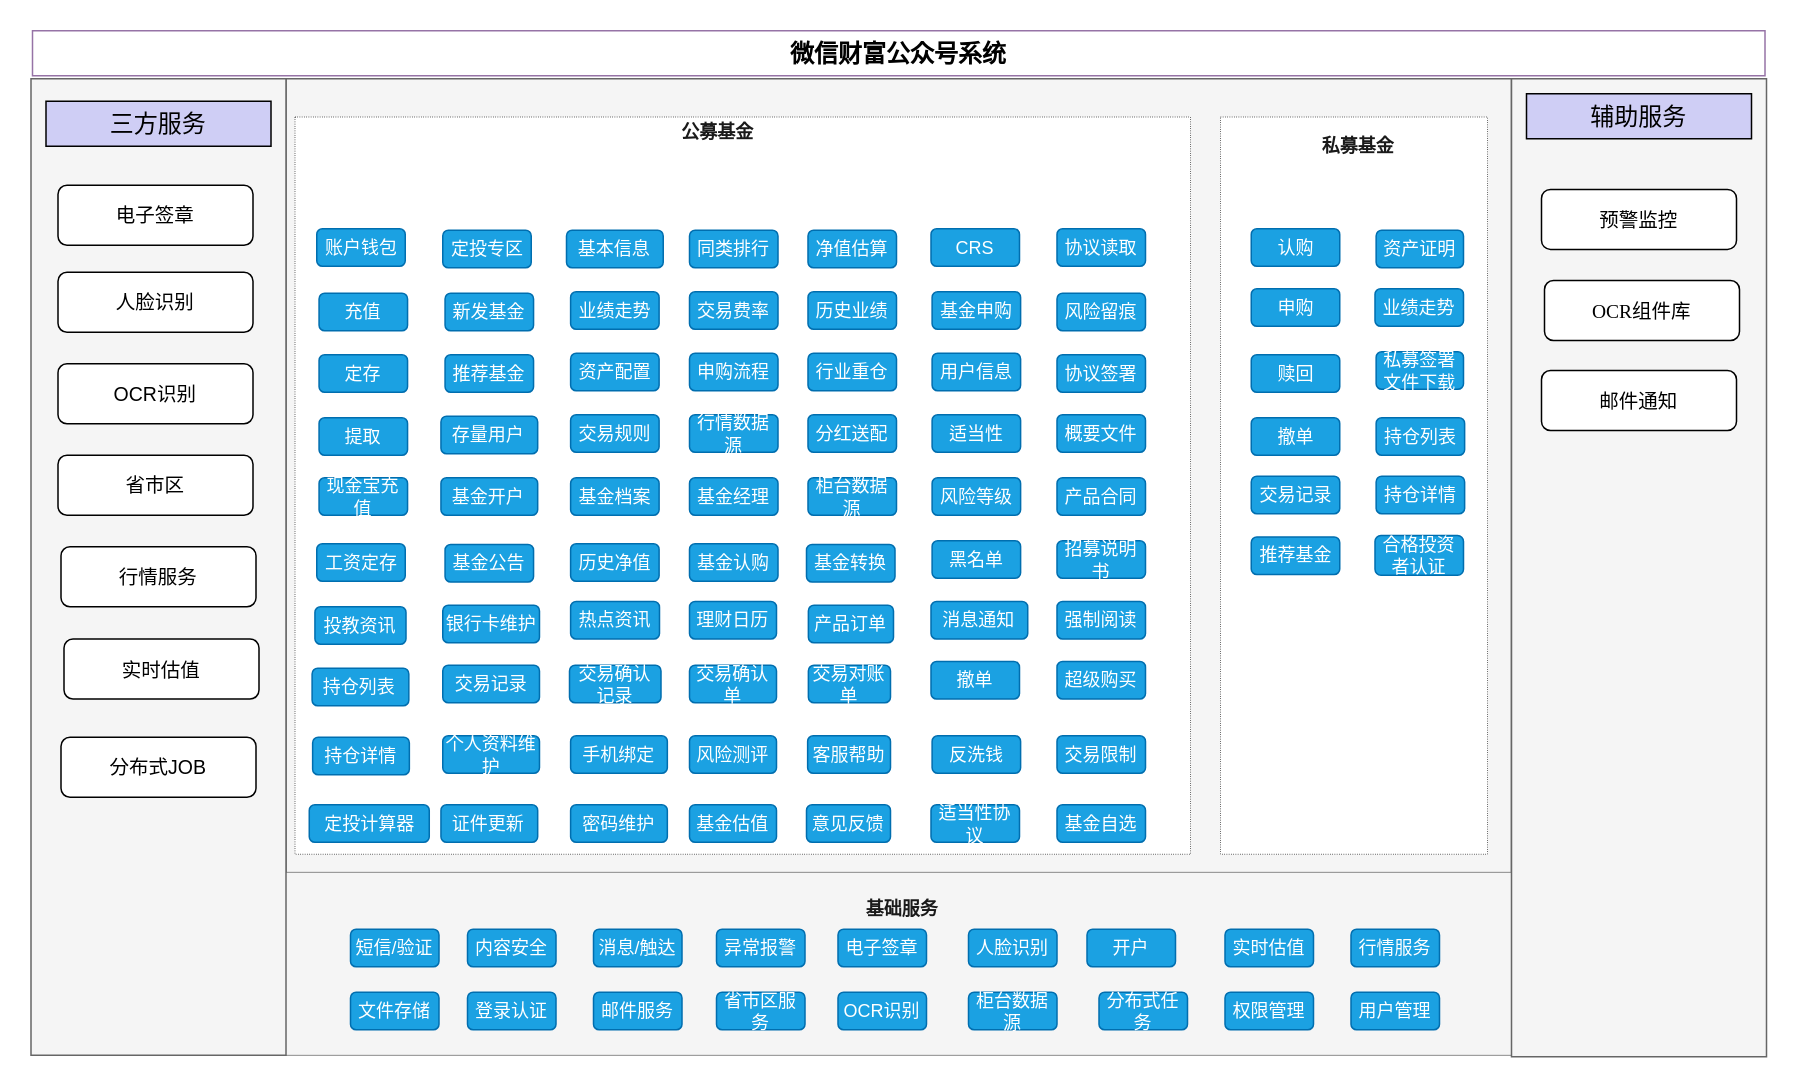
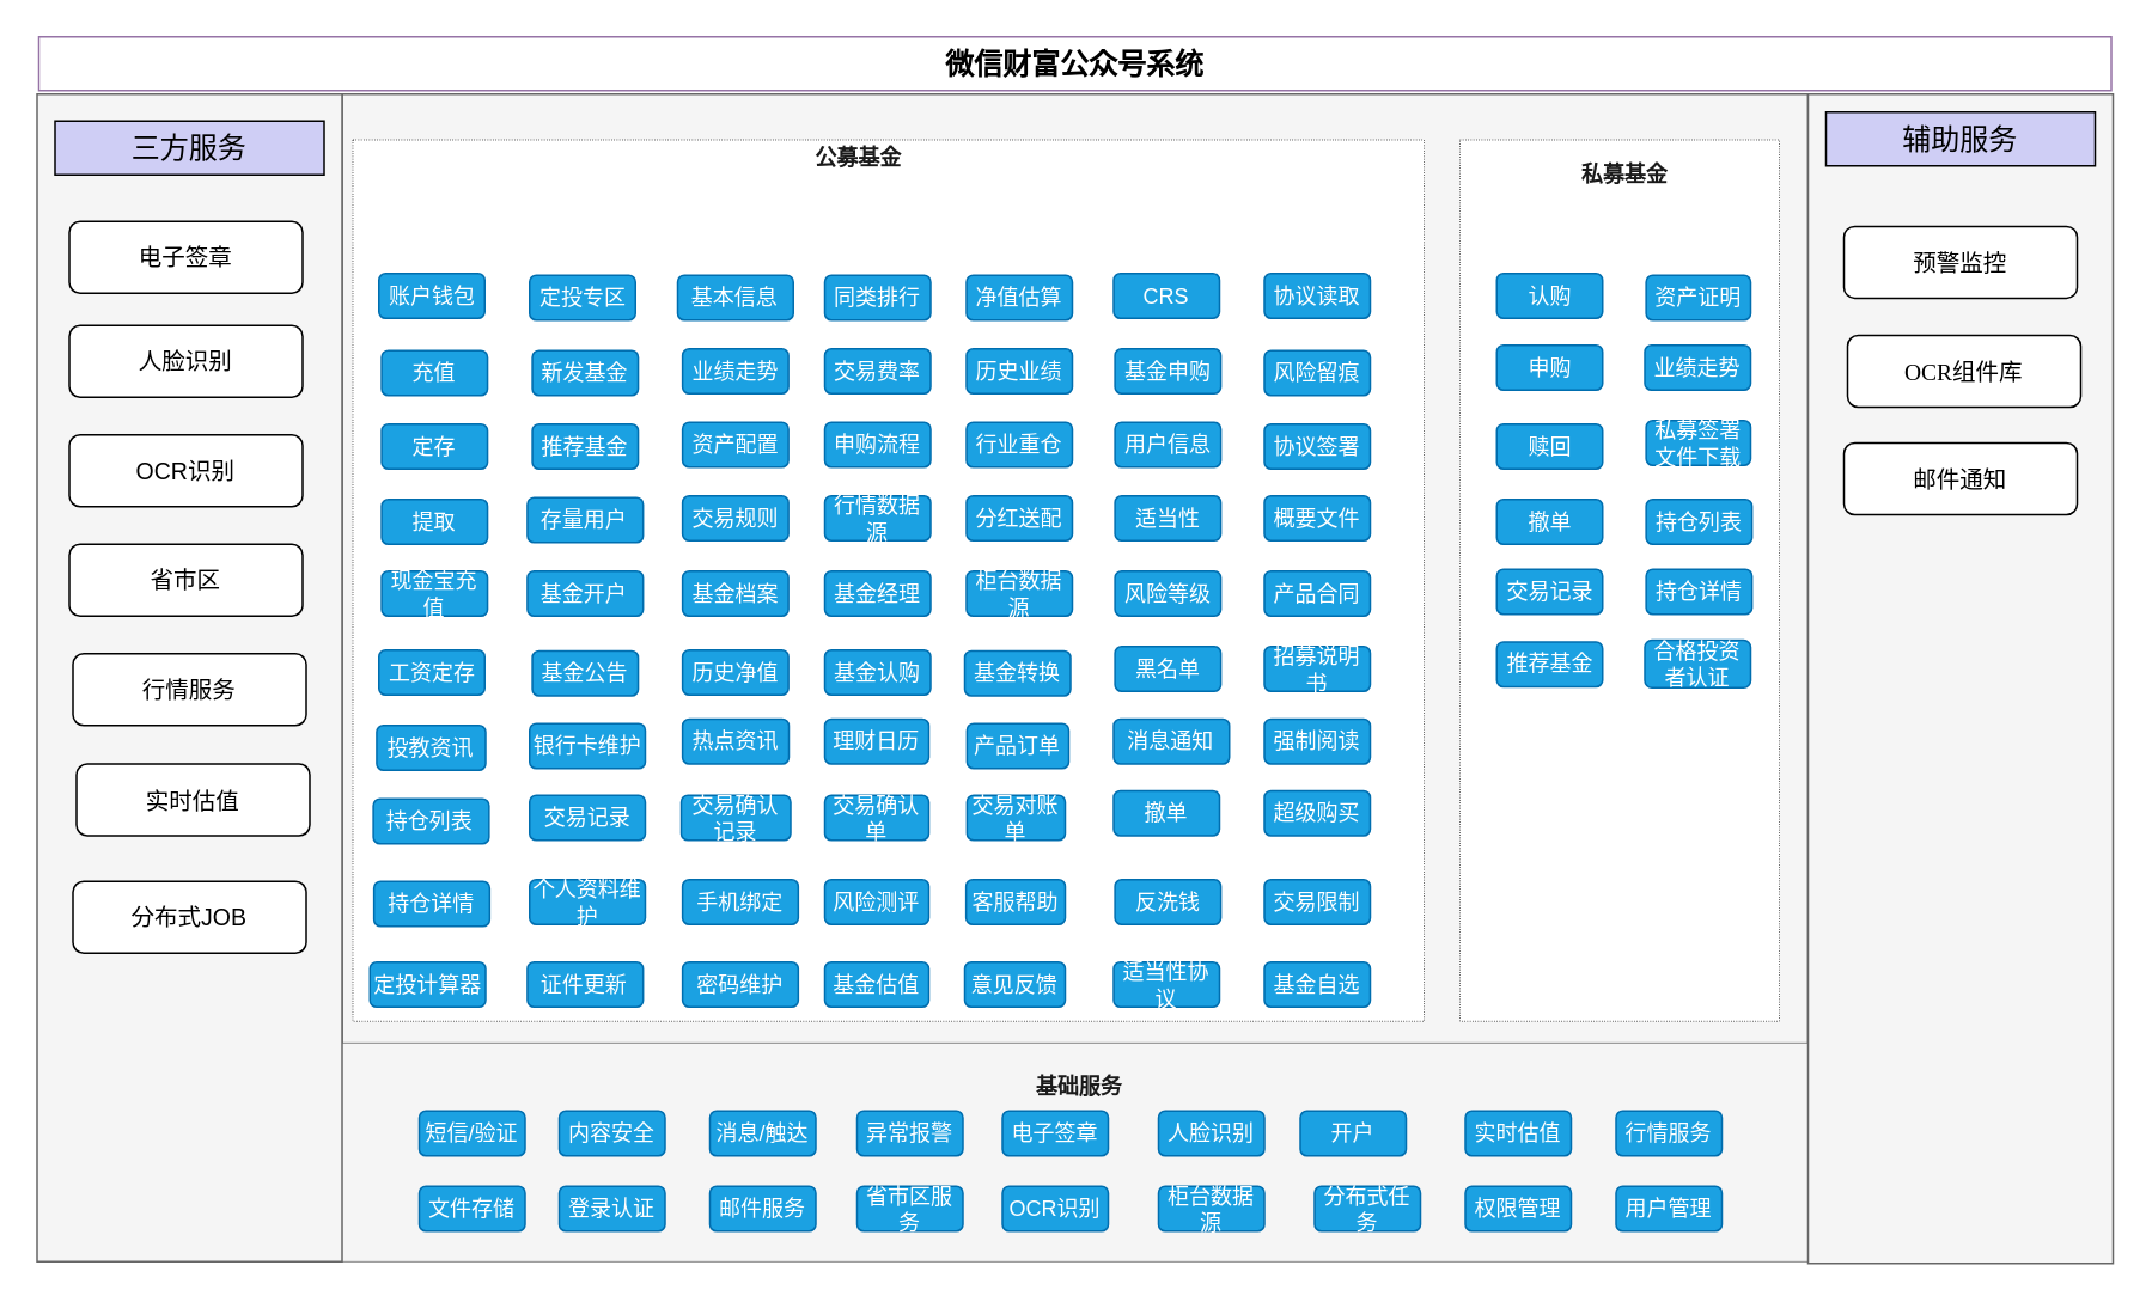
- <mxCell id="98" value="定投计算器" style="text;html=1;strokeColor=#006EAF;fillColor=#1ba1e2;align=center;verticalAlign=middle;whiteSpace=wrap;rounded=1;fontColor=#ffffff;" vertex="1" parent="1"><mxGeometry x="205.51" y="536" width="80" height="25" as="geometry" /></mxCell>
+ <mxCell id="98" value="定投计算器" style="text;html=1;strokeColor=#006EAF;fillColor=#1ba1e2;align=center;verticalAlign=middle;whiteSpace=wrap;rounded=1;fontColor=#ffffff;" vertex="1" parent="1"><mxGeometry x="205.51" y="536" width="64.49" height="25" as="geometry" /></mxCell>
